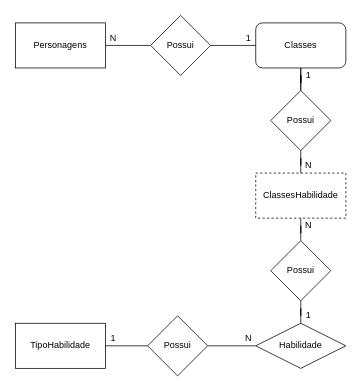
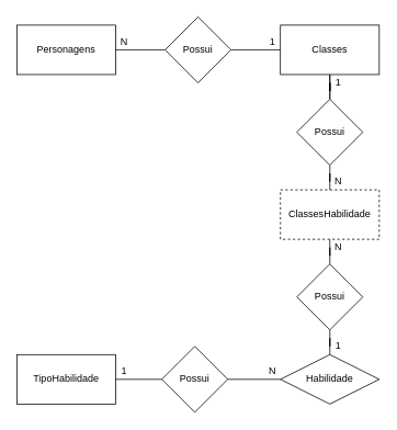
- <mxCell id="4" value="Classes" style="whiteSpace=wrap;html=1;rounded=1;" parent="1" vertex="1"><mxGeometry x="340" y="30" width="120" height="60" as="geometry" /></mxCell>
+ <mxCell id="4" value="Classes" style="rounded=0;whiteSpace=wrap;html=1;" parent="1" vertex="1"><mxGeometry x="340" y="30" width="120" height="60" as="geometry" /></mxCell>
